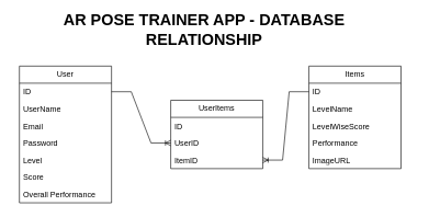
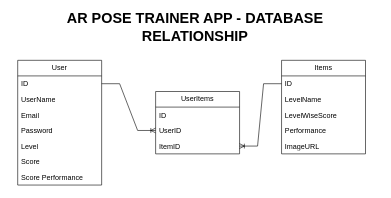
- <mxCell id="22" value="&lt;h1&gt;&lt;b&gt;AR POSE TRAINER APP - DATABASE RELATIONSHIP&lt;/b&gt;&lt;/h1&gt;" style="text;html=1;align=center;verticalAlign=middle;whiteSpace=wrap;rounded=0;" vertex="1" parent="1"><mxGeometry x="5" y="20" width="610" height="30" as="geometry" /></mxCell>
+ <mxCell id="22" value="&lt;h1&gt;&lt;b&gt;AR POSE TRAINER APP - DATABASE RELATIONSHIP&lt;/b&gt;&lt;/h1&gt;" style="text;html=1;align=center;verticalAlign=middle;whiteSpace=wrap;rounded=0;" vertex="1" parent="1"><mxGeometry x="20" y="20" width="610" height="30" as="geometry" /></mxCell>
- <mxCell id="9" value="Overall Performance" style="text;strokeColor=none;fillColor=none;align=left;verticalAlign=top;spacingLeft=4;spacingRight=4;overflow=hidden;rotatable=0;points=[[0,0.5],[1,0.5]];portConstraint=eastwest;whiteSpace=wrap;html=1;" vertex="1" parent="2"><mxGeometry y="182" width="140" height="26" as="geometry" /></mxCell>
+ <mxCell id="9" value="Score Performance" style="text;strokeColor=none;fillColor=none;align=left;verticalAlign=top;spacingLeft=4;spacingRight=4;overflow=hidden;rotatable=0;points=[[0,0.5],[1,0.5]];portConstraint=eastwest;whiteSpace=wrap;html=1;" vertex="1" parent="2"><mxGeometry y="182" width="140" height="26" as="geometry" /></mxCell>
